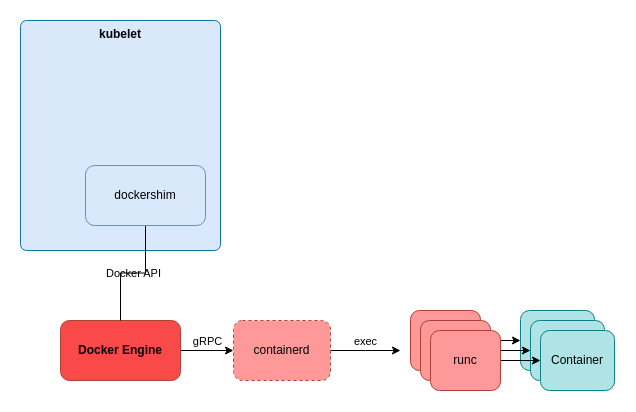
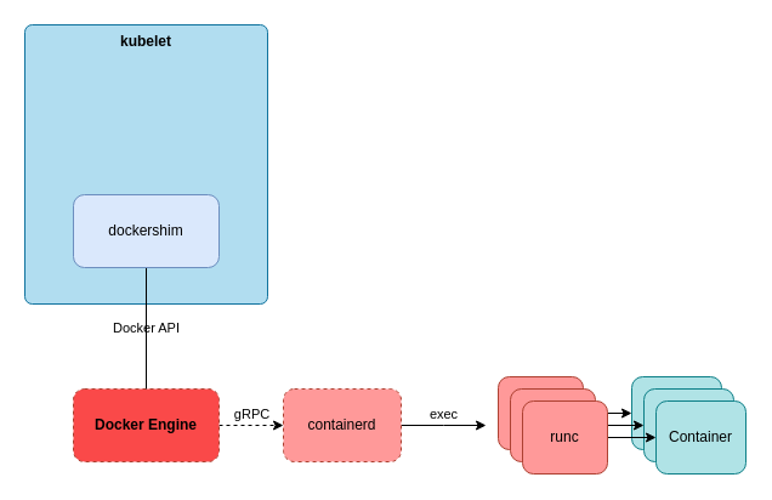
- <mxCell id="2" value="&lt;b&gt;kubelet&lt;/b&gt;" style="rounded=1;whiteSpace=wrap;html=1;verticalAlign=top;fillColor=#dae8fc;strokeColor=#10739e;arcSize=3;" parent="1" vertex="1"><mxGeometry x="20" y="20" width="200" height="230" as="geometry" /></mxCell>
+ <mxCell id="2" value="&lt;b&gt;kubelet&lt;/b&gt;" style="rounded=1;whiteSpace=wrap;html=1;verticalAlign=top;fillColor=#b1ddf0;strokeColor=#10739e;arcSize=3;" parent="1" vertex="1"><mxGeometry x="20" y="20" width="200" height="230" as="geometry" /></mxCell>
- <mxCell id="11" value="dockershim" style="whiteSpace=wrap;html=1;rounded=1;fillColor=#dae8fc;strokeColor=#6c8ebf;" parent="1" vertex="1"><mxGeometry x="85" y="165" width="120" height="60" as="geometry" /></mxCell>
+ <mxCell id="11" value="dockershim" style="whiteSpace=wrap;html=1;rounded=1;fillColor=#dae8fc;strokeColor=#6c8ebf;" parent="1" vertex="1"><mxGeometry x="60" y="160" width="120" height="60" as="geometry" /></mxCell>
- <mxCell id="4" value="&lt;b&gt;Docker Engine&lt;/b&gt;" style="rounded=1;whiteSpace=wrap;html=1;strokeColor=#ae4132;fillColor=#FA4949;" parent="1" vertex="1"><mxGeometry x="60" y="320" width="120" height="60" as="geometry" /></mxCell>
+ <mxCell id="4" value="&lt;b&gt;Docker Engine&lt;/b&gt;" style="rounded=1;whiteSpace=wrap;html=1;strokeColor=#ae4132;fillColor=#FA4949;dashed=1;" parent="1" vertex="1"><mxGeometry x="60" y="320" width="120" height="60" as="geometry" /></mxCell>
- <mxCell id="3" value="gRPC" style="edgeStyle=orthogonalEdgeStyle;rounded=0;orthogonalLoop=1;jettySize=auto;html=1;labelBackgroundColor=none;labelPosition=center;verticalLabelPosition=top;align=center;verticalAlign=bottom;" parent="1" source="4" target="6" edge="1"><mxGeometry relative="1" as="geometry" /></mxCell>
+ <mxCell id="3" value="gRPC" style="edgeStyle=orthogonalEdgeStyle;rounded=0;orthogonalLoop=1;jettySize=auto;html=1;labelBackgroundColor=none;labelPosition=center;verticalLabelPosition=top;align=center;verticalAlign=bottom;dashed=1;" parent="1" source="4" target="6" edge="1"><mxGeometry relative="1" as="geometry" /></mxCell>
